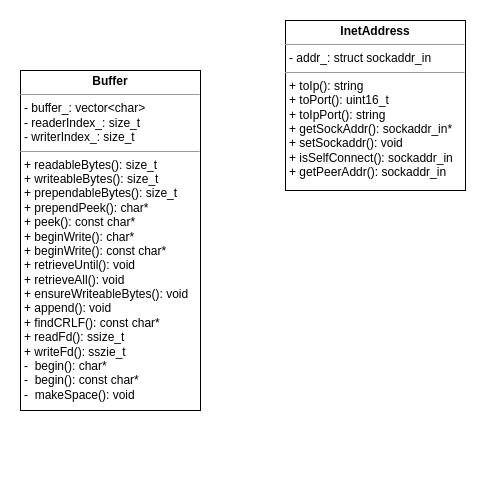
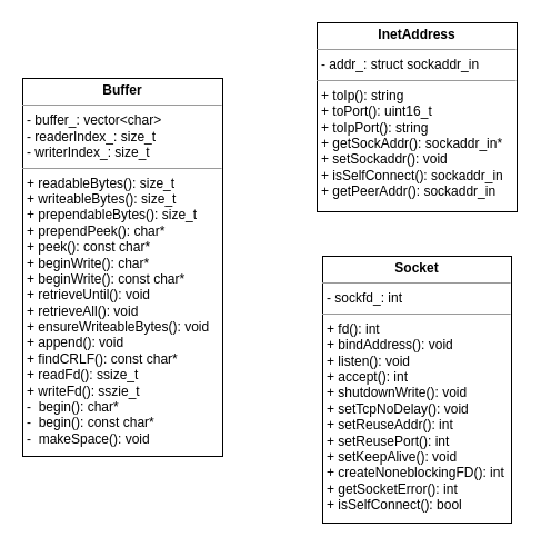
+ <mxCell id="4" value="&lt;p style=&quot;margin:0px;margin-top:4px;text-align:center;&quot;&gt;&lt;b&gt;Socket&lt;/b&gt;&lt;/p&gt;&lt;hr size=&quot;1&quot;&gt;&lt;p style=&quot;margin:0px;margin-left:4px;&quot;&gt;- sockfd_: int&lt;/p&gt;&lt;hr size=&quot;1&quot;&gt;&lt;p style=&quot;margin:0px;margin-left:4px;&quot;&gt;+ fd(): int&lt;/p&gt;&lt;p style=&quot;margin:0px;margin-left:4px;&quot;&gt;+ bindAddress(): void&lt;/p&gt;&lt;p style=&quot;margin:0px;margin-left:4px;&quot;&gt;+ listen(): void&lt;/p&gt;&lt;p style=&quot;margin:0px;margin-left:4px;&quot;&gt;+ accept(): int&lt;/p&gt;&lt;p style=&quot;margin:0px;margin-left:4px;&quot;&gt;+ shutdownWrite(): void&lt;/p&gt;&lt;p style=&quot;margin:0px;margin-left:4px;&quot;&gt;+ setTcpNoDelay(): void&lt;/p&gt;&lt;p style=&quot;margin:0px;margin-left:4px;&quot;&gt;+ setReuseAddr(): int&lt;/p&gt;&lt;p style=&quot;margin:0px;margin-left:4px;&quot;&gt;+ setReusePort(): int&lt;/p&gt;&lt;p style=&quot;margin:0px;margin-left:4px;&quot;&gt;+ setKeepAlive(): void&lt;/p&gt;&lt;p style=&quot;margin:0px;margin-left:4px;&quot;&gt;+ createNoneblockingFD(): int&lt;/p&gt;&lt;p style=&quot;margin:0px;margin-left:4px;&quot;&gt;+ getSocketError(): int&lt;/p&gt;&lt;p style=&quot;margin:0px;margin-left:4px;&quot;&gt;+ isSelfConnect(): bool&lt;/p&gt;" style="verticalAlign=top;align=left;overflow=fill;fontSize=12;fontFamily=Helvetica;html=1;" parent="1" vertex="1"><mxGeometry x="290" y="230" width="170" height="240" as="geometry" /></mxCell>
